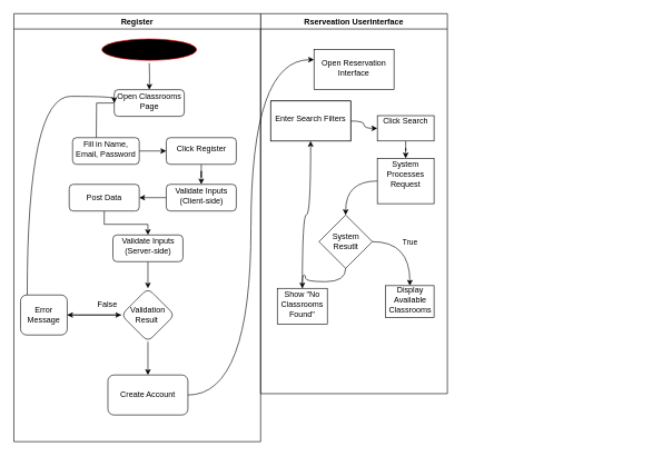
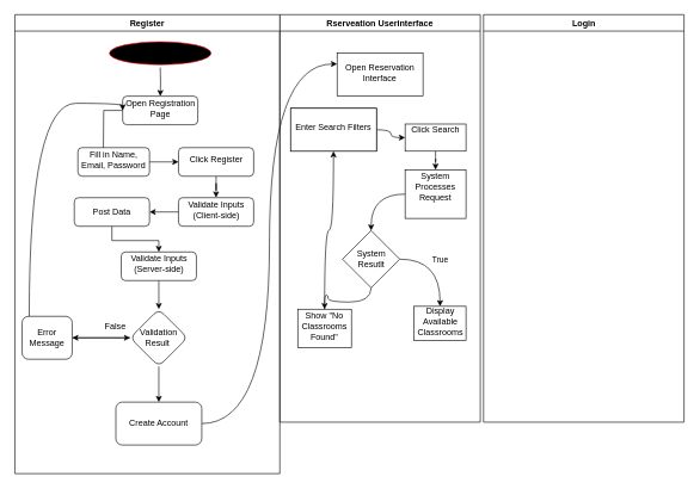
- <mxCell id="23" value="&lt;table&gt;&lt;tbody&gt;&lt;tr&gt;&lt;td data-end=&quot;331&quot; data-start=&quot;306&quot; class=&quot;max-w-[calc(var(--thread-content-max-width)*2/3)]&quot;&gt;Open Classrooms Page&lt;/td&gt;&lt;/tr&gt;&lt;/tbody&gt;&lt;/table&gt;&lt;table&gt;&lt;tbody&gt;&lt;tr&gt;&lt;td data-end=&quot;362&quot; data-start=&quot;331&quot; class=&quot;max-w-[calc(var(--thread-content-max-width)*2/3)]&quot;&gt;&lt;/td&gt;&lt;/tr&gt;&lt;/tbody&gt;&lt;/table&gt;" style="rounded=1;whiteSpace=wrap;html=1;" vertex="1" parent="19"><mxGeometry x="150.5" y="114" width="105" height="40" as="geometry" /></mxCell>
+ <mxCell id="23" value="&lt;table&gt;&lt;tbody&gt;&lt;tr&gt;&lt;td data-end=&quot;331&quot; data-start=&quot;306&quot; class=&quot;max-w-[calc(var(--thread-content-max-width)*2/3)]&quot;&gt;Open Registration Page&lt;/td&gt;&lt;/tr&gt;&lt;/tbody&gt;&lt;/table&gt;&lt;table&gt;&lt;tbody&gt;&lt;tr&gt;&lt;td data-end=&quot;362&quot; data-start=&quot;331&quot; class=&quot;max-w-[calc(var(--thread-content-max-width)*2/3)]&quot;&gt;&lt;/td&gt;&lt;/tr&gt;&lt;/tbody&gt;&lt;/table&gt;" style="rounded=1;whiteSpace=wrap;html=1;" vertex="1" parent="19"><mxGeometry x="150.5" y="114" width="105" height="40" as="geometry" /></mxCell>
+ <mxCell id="18" value="Login" style="swimlane;whiteSpace=wrap;startSize=23;" parent="1" vertex="1"><mxGeometry x="674.5" y="20" width="280" height="570" as="geometry" /></mxCell>
